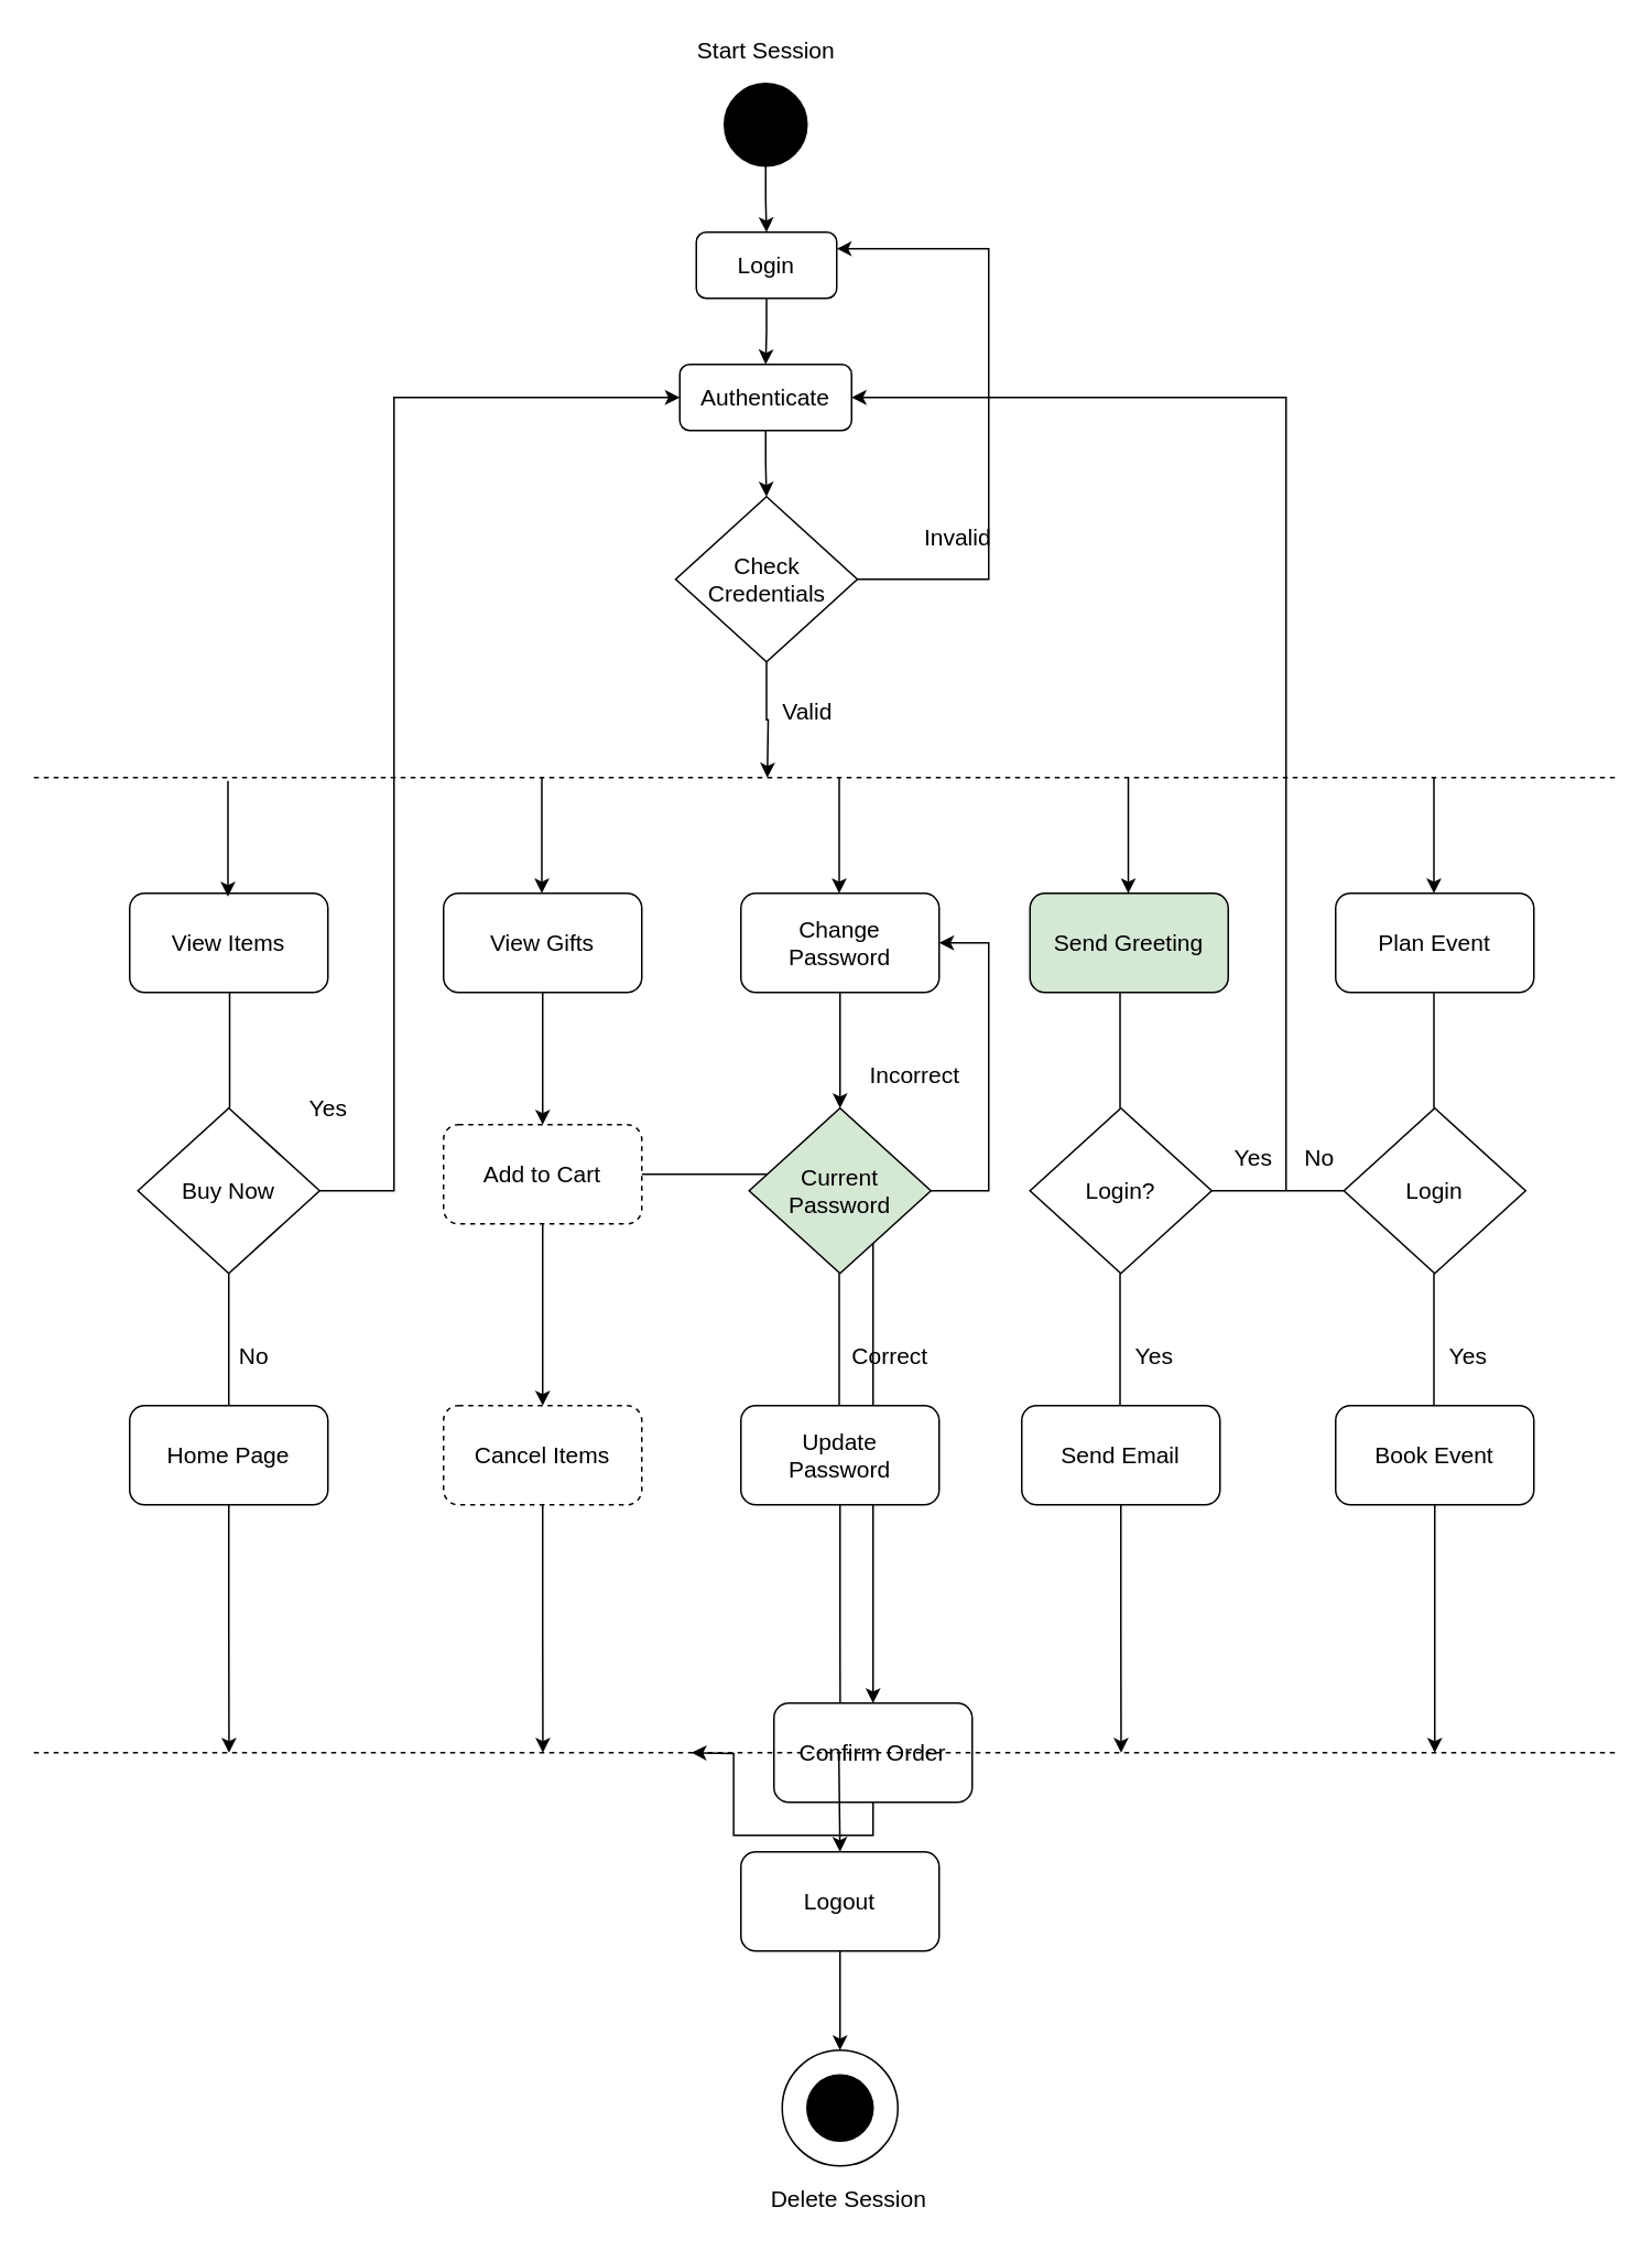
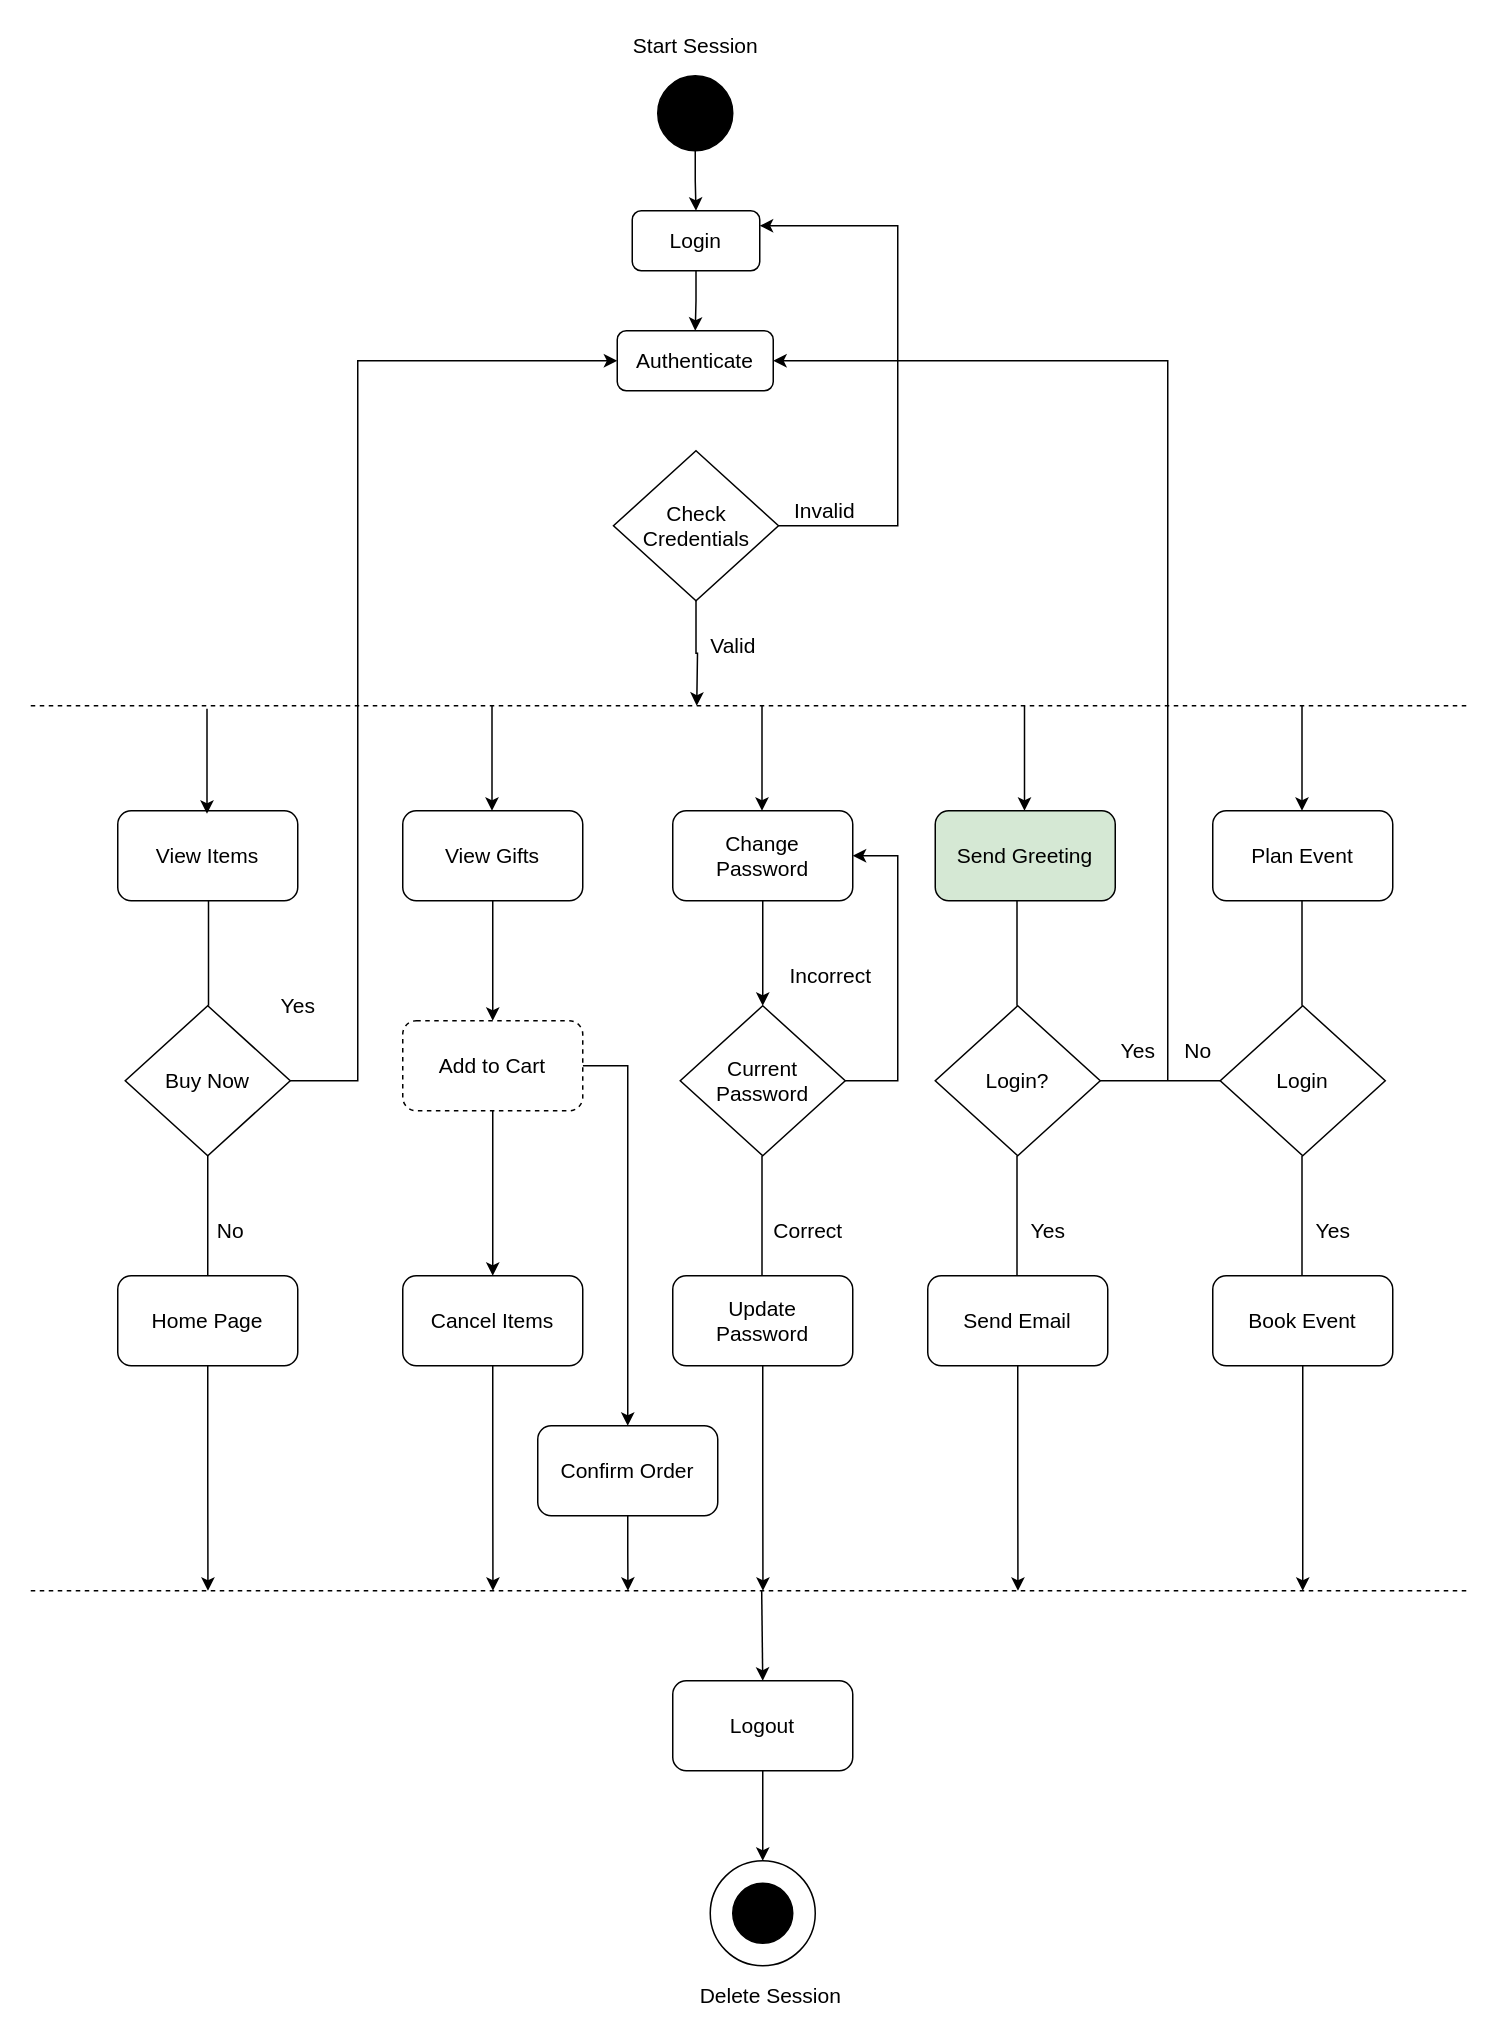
- <mxCell id="6" style="edgeStyle=orthogonalEdgeStyle;rounded=0;orthogonalLoop=1;jettySize=auto;html=1;exitX=0.5;exitY=1;exitDx=0;exitDy=0;entryX=0.5;entryY=0;entryDx=0;entryDy=0;fontSize=14;" edge="1" parent="1" source="7" target="10"><mxGeometry relative="1" as="geometry" /></mxCell>
- <mxCell id="45" value="Invalid" style="text;html=1;align=center;verticalAlign=middle;resizable=0;points=[];autosize=1;strokeColor=none;fillColor=none;fontSize=14;" vertex="1" parent="1"><mxGeometry x="548.5" y="315" width="60" height="20" as="geometry" /></mxCell>
+ <mxCell id="45" value="Invalid" style="text;html=1;align=center;verticalAlign=middle;resizable=0;points=[];autosize=1;strokeColor=none;fillColor=none;fontSize=14;" vertex="1" parent="1"><mxGeometry x="518.5" y="330" width="60" height="20" as="geometry" /></mxCell>
- <mxCell id="32" value="&lt;font style=&quot;font-size: 14px&quot;&gt;Current Password&lt;/font&gt;" style="rhombus;whiteSpace=wrap;html=1;fillColor=#d5e8d4;" vertex="1" parent="1"><mxGeometry x="453" y="670" width="110" height="100" as="geometry" /></mxCell>
+ <mxCell id="32" value="&lt;font style=&quot;font-size: 14px&quot;&gt;Current Password&lt;/font&gt;" style="rhombus;whiteSpace=wrap;html=1;fillColor=#FFFFFF;" vertex="1" parent="1"><mxGeometry x="453" y="670" width="110" height="100" as="geometry" /></mxCell>
- <mxCell id="49" value="&lt;span style=&quot;font-size: 14px&quot;&gt;Cancel Items&lt;/span&gt;" style="rounded=1;whiteSpace=wrap;html=1;fillColor=#FFFFFF;dashed=1;" vertex="1" parent="1"><mxGeometry x="268" y="850" width="120" height="60" as="geometry" /></mxCell>
+ <mxCell id="49" value="&lt;span style=&quot;font-size: 14px&quot;&gt;Cancel Items&lt;/span&gt;" style="rounded=1;whiteSpace=wrap;html=1;fillColor=#FFFFFF;" vertex="1" parent="1"><mxGeometry x="268" y="850" width="120" height="60" as="geometry" /></mxCell>
- <mxCell id="65" value="&lt;span style=&quot;font-size: 14px&quot;&gt;Confirm Order&lt;/span&gt;" style="rounded=1;whiteSpace=wrap;html=1;fillColor=#FFFFFF;" vertex="1" parent="1"><mxGeometry x="468" y="1030" width="120" height="60" as="geometry" /></mxCell>
+ <mxCell id="65" value="&lt;span style=&quot;font-size: 14px&quot;&gt;Confirm Order&lt;/span&gt;" style="rounded=1;whiteSpace=wrap;html=1;fillColor=#FFFFFF;" vertex="1" parent="1"><mxGeometry x="358" y="950" width="120" height="60" as="geometry" /></mxCell>
